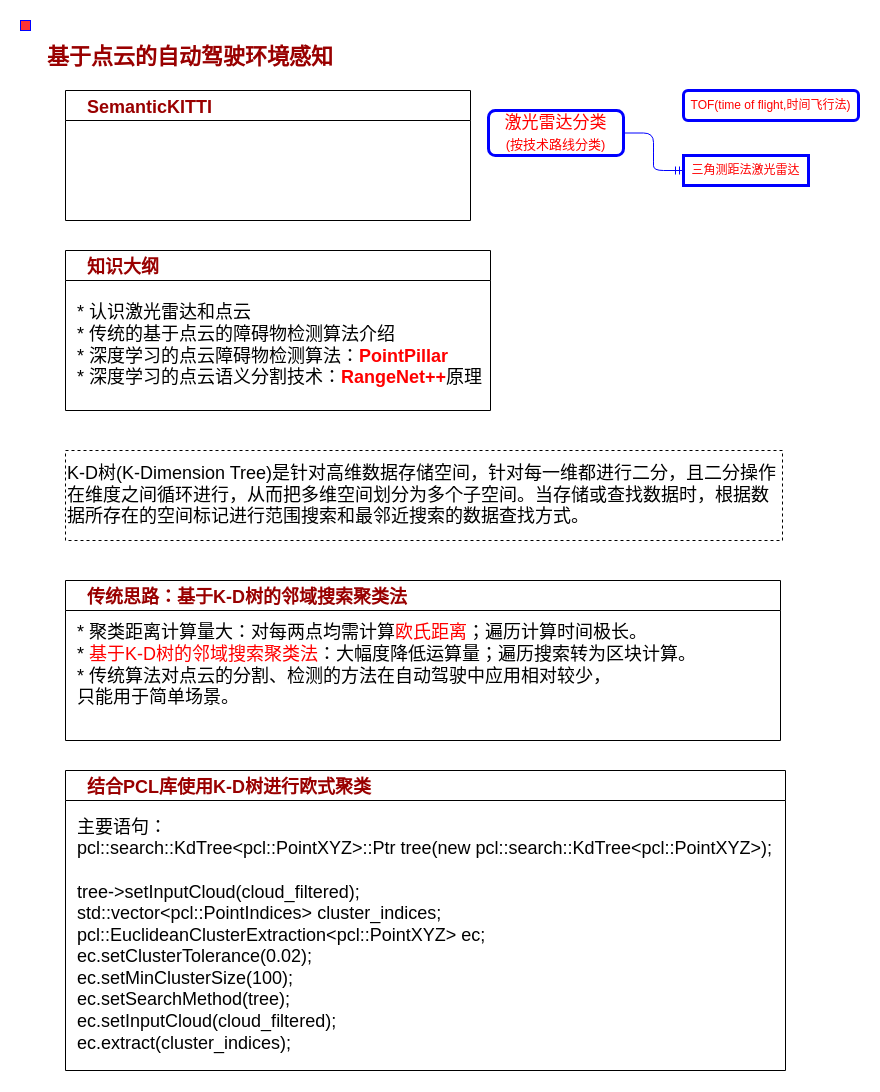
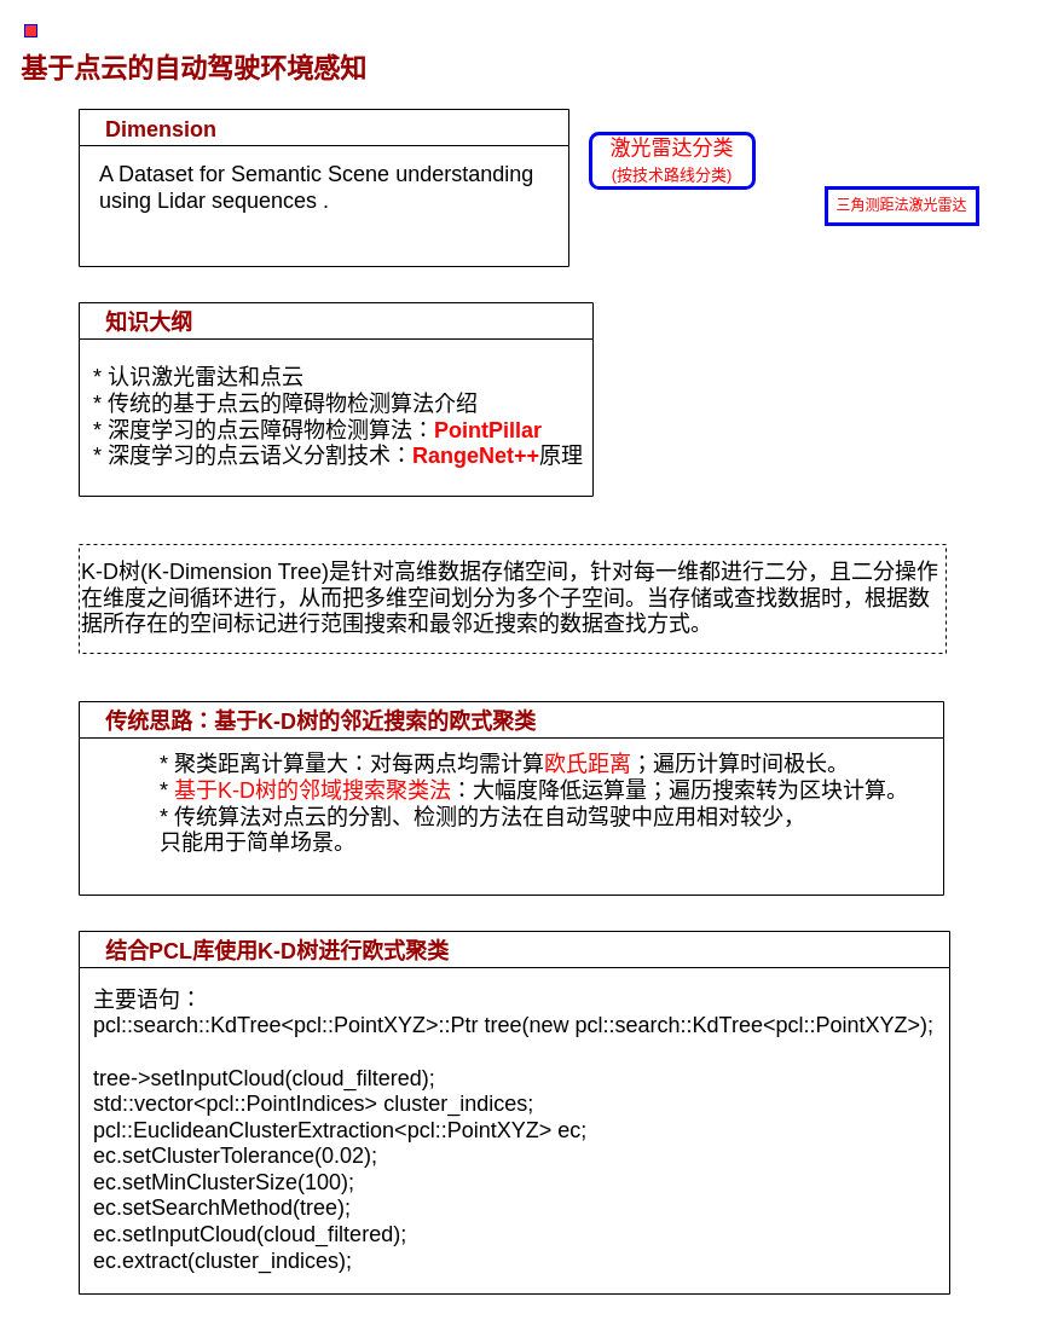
- <mxCell id="2" value="基于点云的自动驾驶环境感知" style="text;html=1;strokeColor=none;fillColor=none;align=left;verticalAlign=middle;whiteSpace=wrap;rounded=0;fontSize=22;fontColor=#990000;fontStyle=1" parent="1" vertex="1"><mxGeometry x="45" y="42" width="335" height="30" as="geometry" /></mxCell>
+ <mxCell id="2" value="基于点云的自动驾驶环境感知" style="text;html=1;strokeColor=none;fillColor=none;align=left;verticalAlign=middle;whiteSpace=wrap;rounded=0;fontSize=22;fontColor=#990000;fontStyle=1" parent="1" vertex="1"><mxGeometry x="15" y="42" width="335" height="30" as="geometry" /></mxCell>
- <mxCell id="8" value="TOF(time of flight,时间飞行法)" style="rounded=1;whiteSpace=wrap;html=1;fontSize=12;fontColor=#FF0000;strokeColor=#0000FF;strokeWidth=3;fillColor=none;" parent="1" vertex="1"><mxGeometry x="683" y="90" width="175" height="30" as="geometry" /></mxCell>
- <mxCell id="3" value="    SemanticKITTI" style="swimlane;fontSize=18;fontColor=#990000;strokeColor=#000000;fillColor=none;startSize=30;align=left;" parent="1" vertex="1"><mxGeometry x="65" y="90" width="405" height="130" as="geometry"><mxRectangle x="30" y="70" width="190" height="30" as="alternateBounds" /></mxGeometry></mxCell>
+ <mxCell id="3" value="    Dimension" style="swimlane;fontSize=18;fontColor=#990000;strokeColor=#000000;fillColor=none;startSize=30;align=left;" parent="1" vertex="1"><mxGeometry x="65" y="90" width="405" height="130" as="geometry"><mxRectangle x="30" y="70" width="190" height="30" as="alternateBounds" /></mxGeometry></mxCell>
- <mxCell id="10" value="" style="edgeStyle=entityRelationEdgeStyle;fontSize=12;html=1;endArrow=ERmandOne;fontColor=#FF0000;strokeColor=#0000FF;fillColor=#33FF33;exitX=1;exitY=0.5;exitDx=0;exitDy=0;entryX=0;entryY=0.5;entryDx=0;entryDy=0;" parent="1" source="7" target="9" edge="1"><mxGeometry width="100" height="100" relative="1" as="geometry"><mxPoint x="623" y="285" as="sourcePoint" /><mxPoint x="683" y="245" as="targetPoint" /></mxGeometry></mxCell>
+ <mxCell id="4" value="A Dataset for Semantic Scene understanding &lt;br&gt;using Lidar sequences ." style="text;html=1;align=left;verticalAlign=middle;resizable=0;points=[];autosize=1;strokeColor=none;fillColor=none;fontSize=18;fontColor=#000000;" parent="3" vertex="1"><mxGeometry x="15" y="40" width="370" height="50" as="geometry" /></mxCell>
- <mxCell id="11" value="    传统思路：基于K-D树的邻域搜索聚类法" style="swimlane;fontSize=18;fontColor=#990000;strokeColor=#000000;fillColor=none;startSize=30;align=left;" parent="1" vertex="1"><mxGeometry x="65" y="580" width="715" height="160" as="geometry"><mxRectangle x="25" y="220" width="395" height="30" as="alternateBounds" /></mxGeometry></mxCell>
+ <mxCell id="11" value="    传统思路：基于K-D树的邻近搜索的欧式聚类" style="swimlane;fontSize=18;fontColor=#990000;strokeColor=#000000;fillColor=none;startSize=30;align=left;" parent="1" vertex="1"><mxGeometry x="65" y="580" width="715" height="160" as="geometry"><mxRectangle x="25" y="220" width="395" height="30" as="alternateBounds" /></mxGeometry></mxCell>
- <mxCell id="12" value="* 聚类距离计算量大：对每两点均需计算&lt;font color=&quot;#ff0000&quot;&gt;欧氏距离&lt;/font&gt;；遍历计算时间极长。&lt;br&gt;* &lt;font color=&quot;#ff0000&quot;&gt;基于K-D树的邻域搜索聚类法&lt;/font&gt;：大幅度降低运算量；遍历搜索转为区块计算。&lt;br&gt;* 传统算法对点云的分割、检测的方法在自动驾驶中应用相对较少，&lt;br&gt;只能用于简单场景。" style="text;html=1;align=left;verticalAlign=middle;resizable=0;points=[];autosize=1;strokeColor=none;fillColor=none;fontSize=18;fontColor=#000000;" parent="11" vertex="1"><mxGeometry x="10" y="40" width="630" height="90" as="geometry" /></mxCell>
+ <mxCell id="12" value="* 聚类距离计算量大：对每两点均需计算&lt;font color=&quot;#ff0000&quot;&gt;欧氏距离&lt;/font&gt;；遍历计算时间极长。&lt;br&gt;* &lt;font color=&quot;#ff0000&quot;&gt;基于K-D树的邻域搜索聚类法&lt;/font&gt;：大幅度降低运算量；遍历搜索转为区块计算。&lt;br&gt;* 传统算法对点云的分割、检测的方法在自动驾驶中应用相对较少，&lt;br&gt;只能用于简单场景。" style="text;html=1;align=left;verticalAlign=middle;resizable=0;points=[];autosize=1;strokeColor=none;fillColor=none;fontSize=18;fontColor=#000000;" parent="11" vertex="1"><mxGeometry x="65" y="40" width="630" height="90" as="geometry" /></mxCell>
